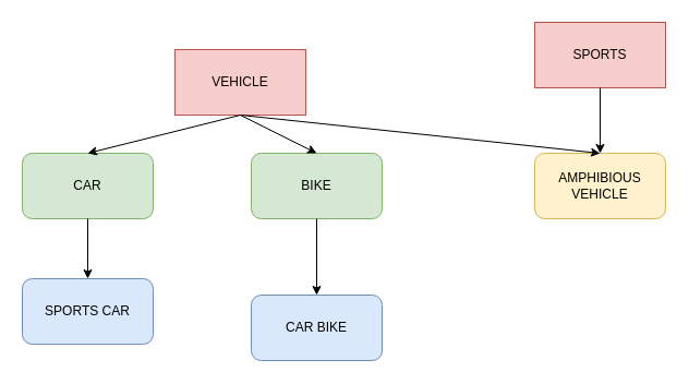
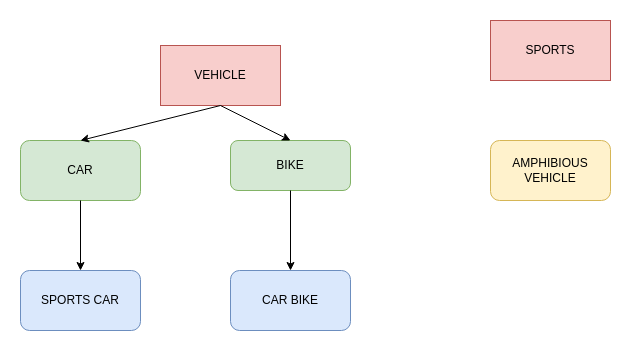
- <mxCell id="14" value="" style="endArrow=classic;html=1;rounded=0;exitX=0.5;exitY=1;exitDx=0;exitDy=0;entryX=0.5;entryY=0;entryDx=0;entryDy=0;" edge="1" parent="1" source="3" target="8"><mxGeometry width="50" height="50" relative="1" as="geometry"><mxPoint x="650" y="120" as="sourcePoint" /><mxPoint x="700" y="70" as="targetPoint" /></mxGeometry></mxCell>
- <mxCell id="13" value="" style="endArrow=classic;html=1;rounded=0;exitX=0.5;exitY=1;exitDx=0;exitDy=0;entryX=0.5;entryY=0;entryDx=0;entryDy=0;" edge="1" parent="1" source="2" target="8"><mxGeometry width="50" height="50" relative="1" as="geometry"><mxPoint x="380" y="110" as="sourcePoint" /><mxPoint x="410" y="90" as="targetPoint" /></mxGeometry></mxCell>
- <mxCell id="5" value="BIKE" style="rounded=1;whiteSpace=wrap;html=1;fillColor=#d5e8d4;strokeColor=#82b366;" vertex="1" parent="1"><mxGeometry x="230" y="140" width="120" height="60" as="geometry" /></mxCell>
+ <mxCell id="5" value="BIKE" style="rounded=1;whiteSpace=wrap;html=1;fillColor=#d5e8d4;strokeColor=#82b366;" vertex="1" parent="1"><mxGeometry x="230" y="140" width="120" height="50" as="geometry" /></mxCell>
- <mxCell id="6" value="SPORTS CAR" style="rounded=1;whiteSpace=wrap;html=1;fillColor=#dae8fc;strokeColor=#6c8ebf;" vertex="1" parent="1"><mxGeometry x="20" y="255" width="120" height="60" as="geometry" /></mxCell>
+ <mxCell id="6" value="SPORTS CAR" style="rounded=1;whiteSpace=wrap;html=1;fillColor=#dae8fc;strokeColor=#6c8ebf;" vertex="1" parent="1"><mxGeometry x="20" y="270" width="120" height="60" as="geometry" /></mxCell>
